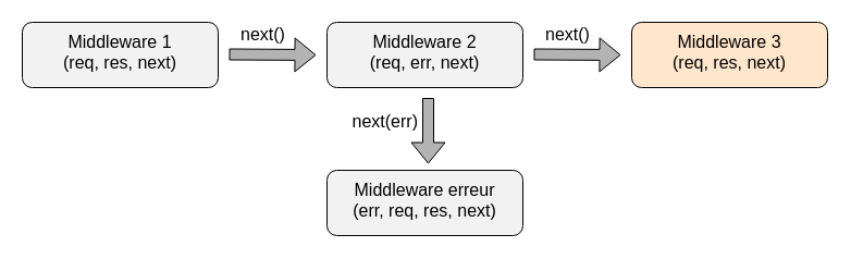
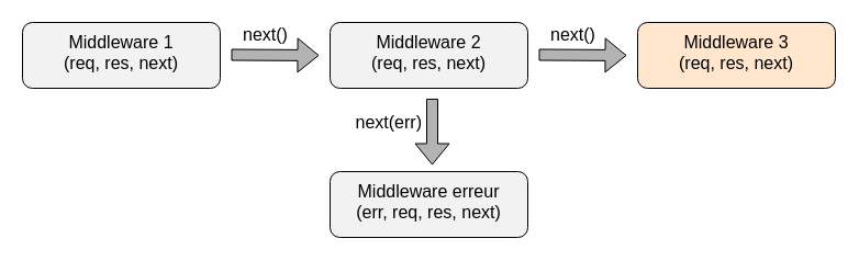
- <mxCell id="3" value="Middleware 2&lt;br&gt;(req, err, next)" style="rounded=1;whiteSpace=wrap;html=1;verticalAlign=top;fillColor=#F2F2F2;fontSize=16;spacing=4;" parent="1" vertex="1"><mxGeometry x="300" y="20" width="180" height="60" as="geometry" /></mxCell>
+ <mxCell id="3" value="Middleware 2&lt;br&gt;(req, res, next)" style="rounded=1;whiteSpace=wrap;html=1;verticalAlign=top;fillColor=#F2F2F2;fontSize=16;spacing=4;" parent="1" vertex="1"><mxGeometry x="300" y="20" width="180" height="60" as="geometry" /></mxCell>
